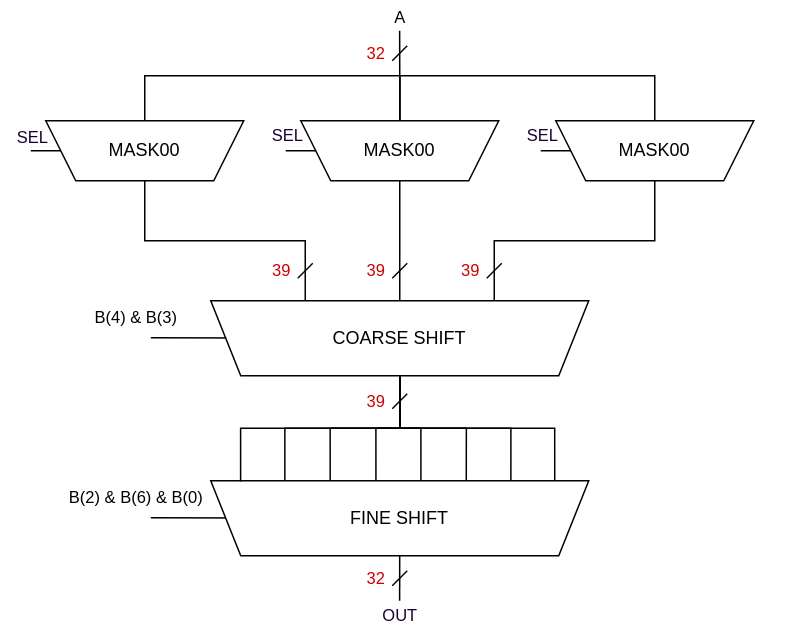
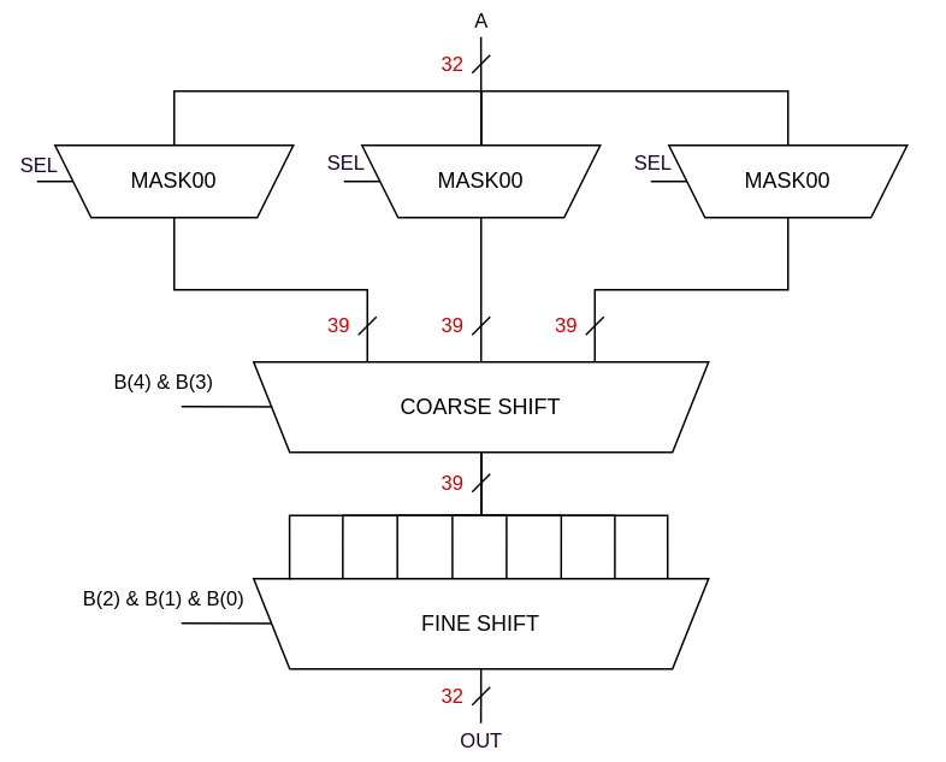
- <mxCell id="21" value="B(2) &amp;amp; B(6) &amp;amp; B(0)" style="edgeLabel;html=1;align=center;verticalAlign=middle;resizable=0;points=[];" vertex="1" connectable="0" parent="1"><mxGeometry x="89.998" y="330.004" as="geometry" /></mxCell>
+ <mxCell id="21" value="B(2) &amp;amp; B(1) &amp;amp; B(0)" style="edgeLabel;html=1;align=center;verticalAlign=middle;resizable=0;points=[];" vertex="1" connectable="0" parent="1"><mxGeometry x="89.998" y="330.004" as="geometry" /></mxCell>
